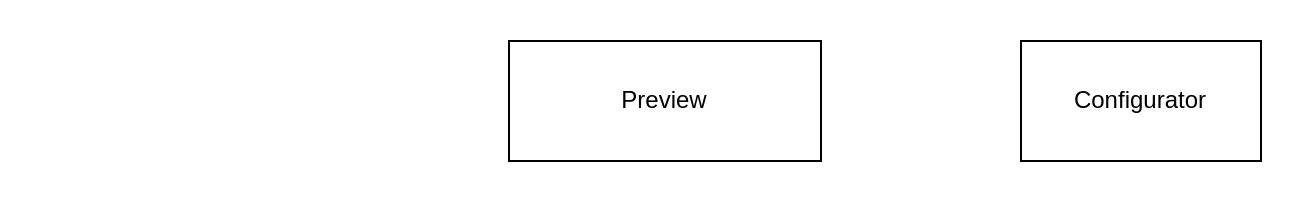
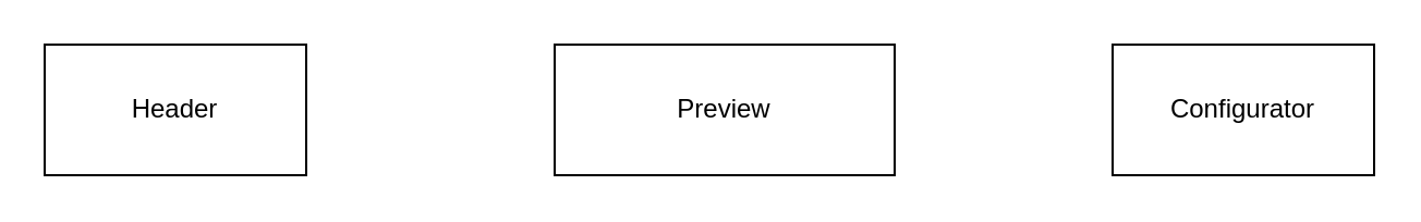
+ <mxCell id="2" value="Header" style="rounded=0;whiteSpace=wrap;html=1;" vertex="1" parent="1"><mxGeometry x="20" y="20" width="120" height="60" as="geometry" /></mxCell>
